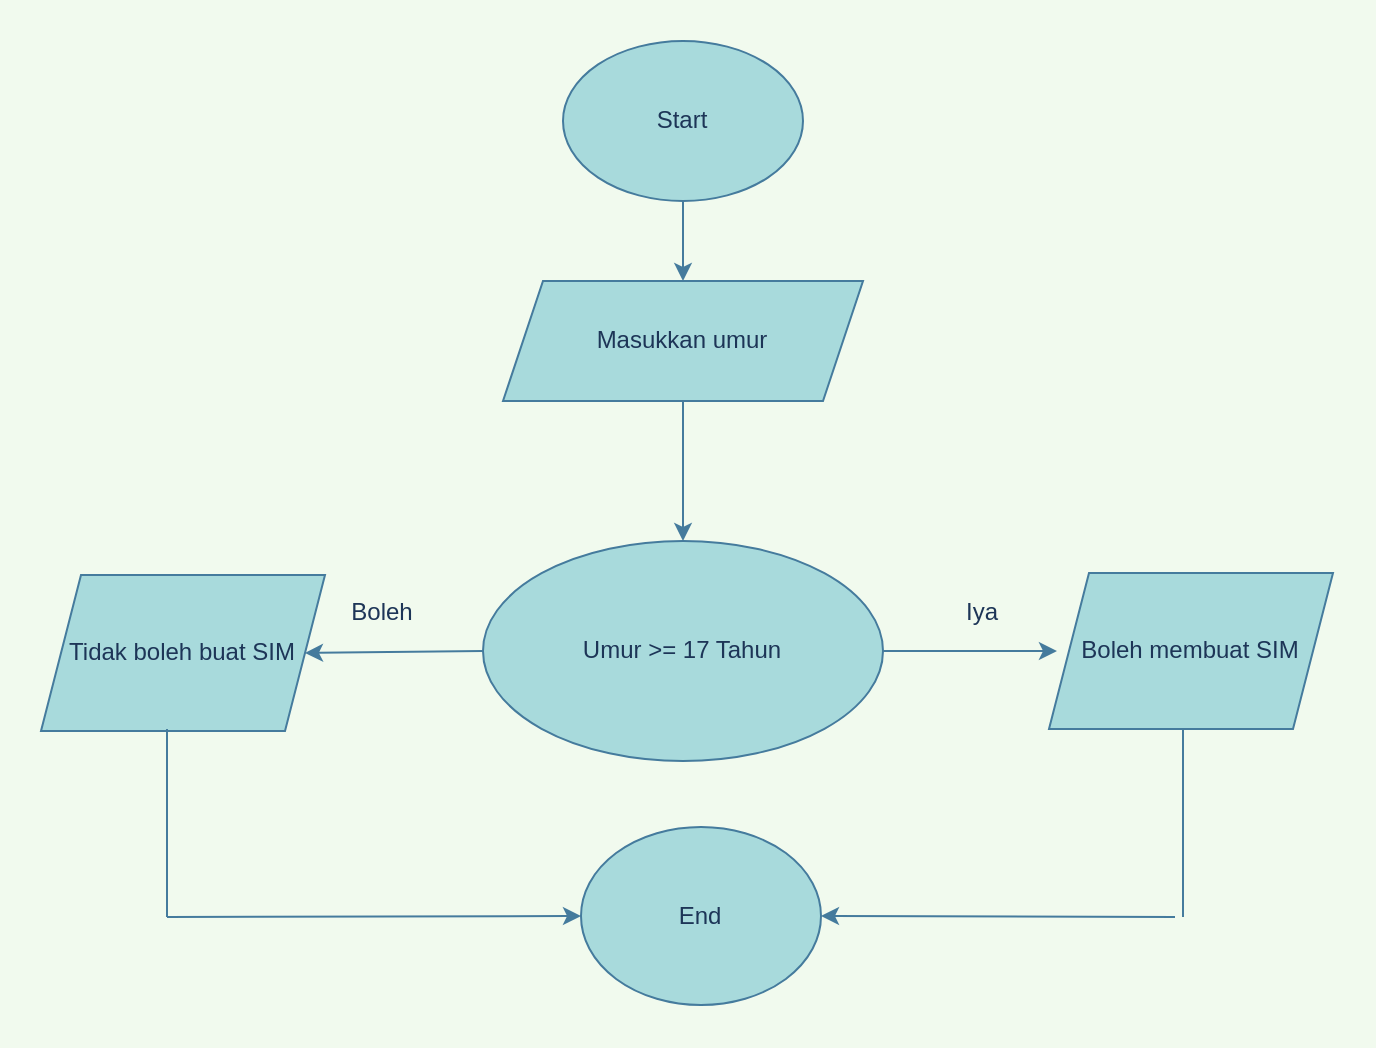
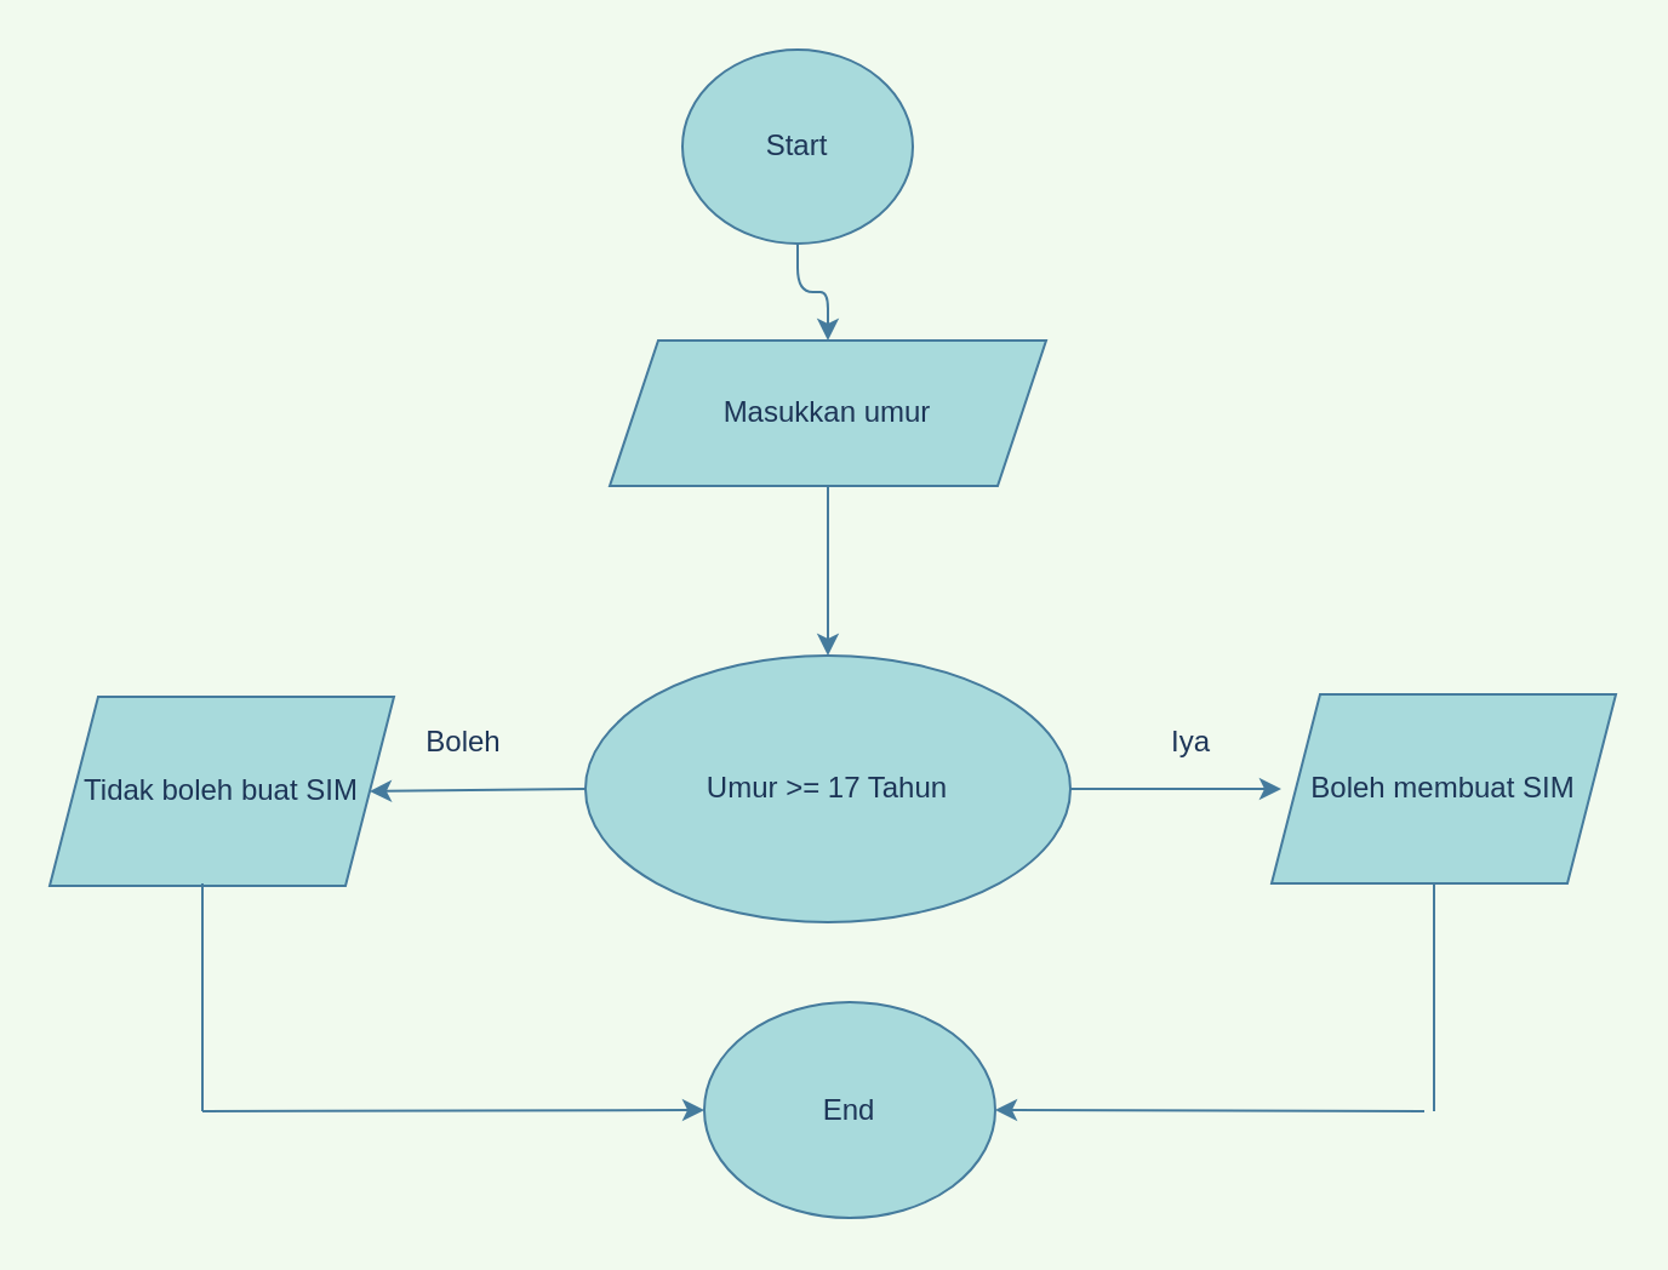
- <mxCell id="3" value="Start" style="ellipse;whiteSpace=wrap;html=1;fillColor=#A8DADC;strokeColor=#457B9D;fontColor=#1D3557;" parent="1" vertex="1"><mxGeometry x="281" y="20" width="120" height="80" as="geometry" /></mxCell>
+ <mxCell id="3" value="Start" style="ellipse;whiteSpace=wrap;html=1;fillColor=#A8DADC;strokeColor=#457B9D;fontColor=#1D3557;" parent="1" vertex="1"><mxGeometry x="281" y="20" width="95" height="80" as="geometry" /></mxCell>
